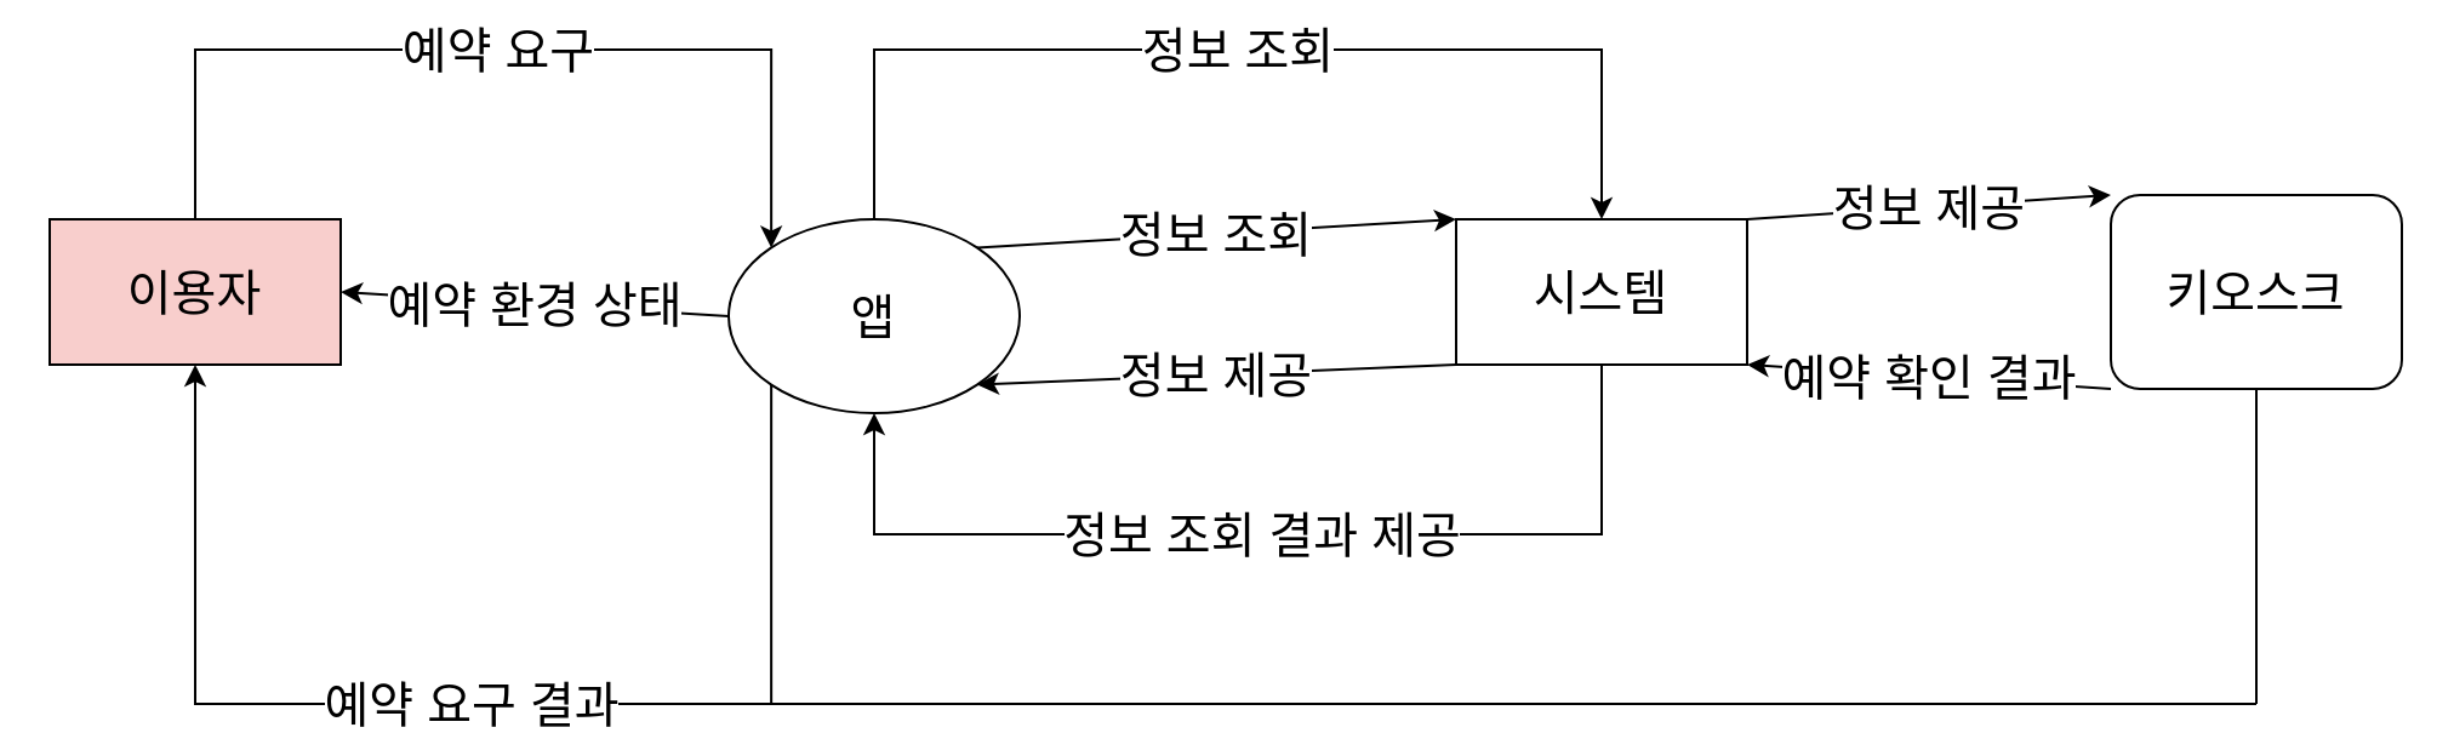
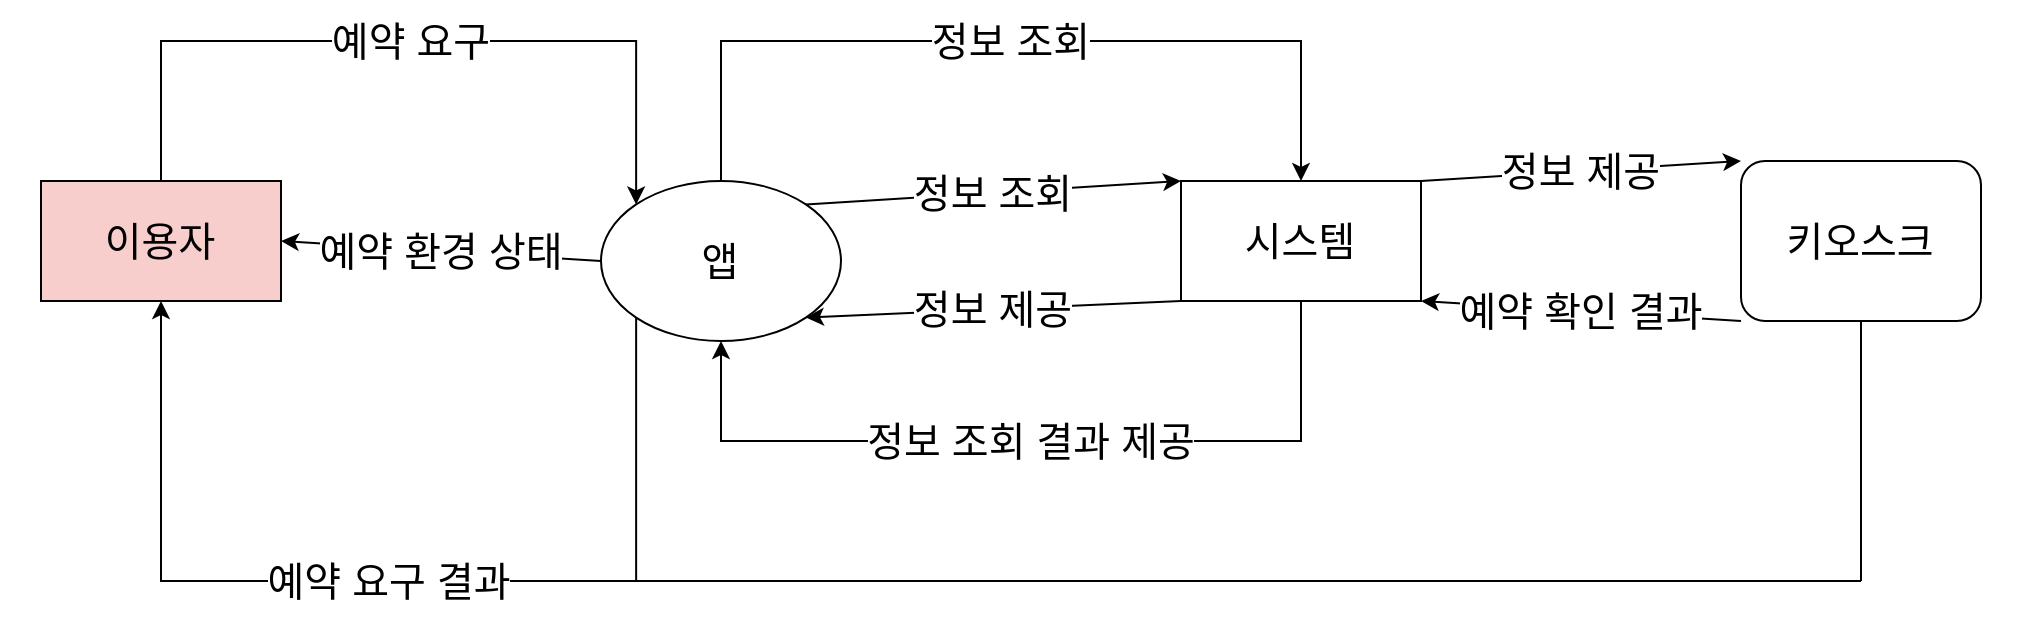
- <mxCell id="4" value="시스템" style="rounded=0;whiteSpace=wrap;html=1;fontSize=20;" vertex="1" parent="1"><mxGeometry x="600" y="90" width="120" height="60" as="geometry" /></mxCell>
+ <mxCell id="4" value="시스템" style="rounded=0;whiteSpace=wrap;html=1;fontSize=20;" vertex="1" parent="1"><mxGeometry x="590" y="90" width="120" height="60" as="geometry" /></mxCell>
